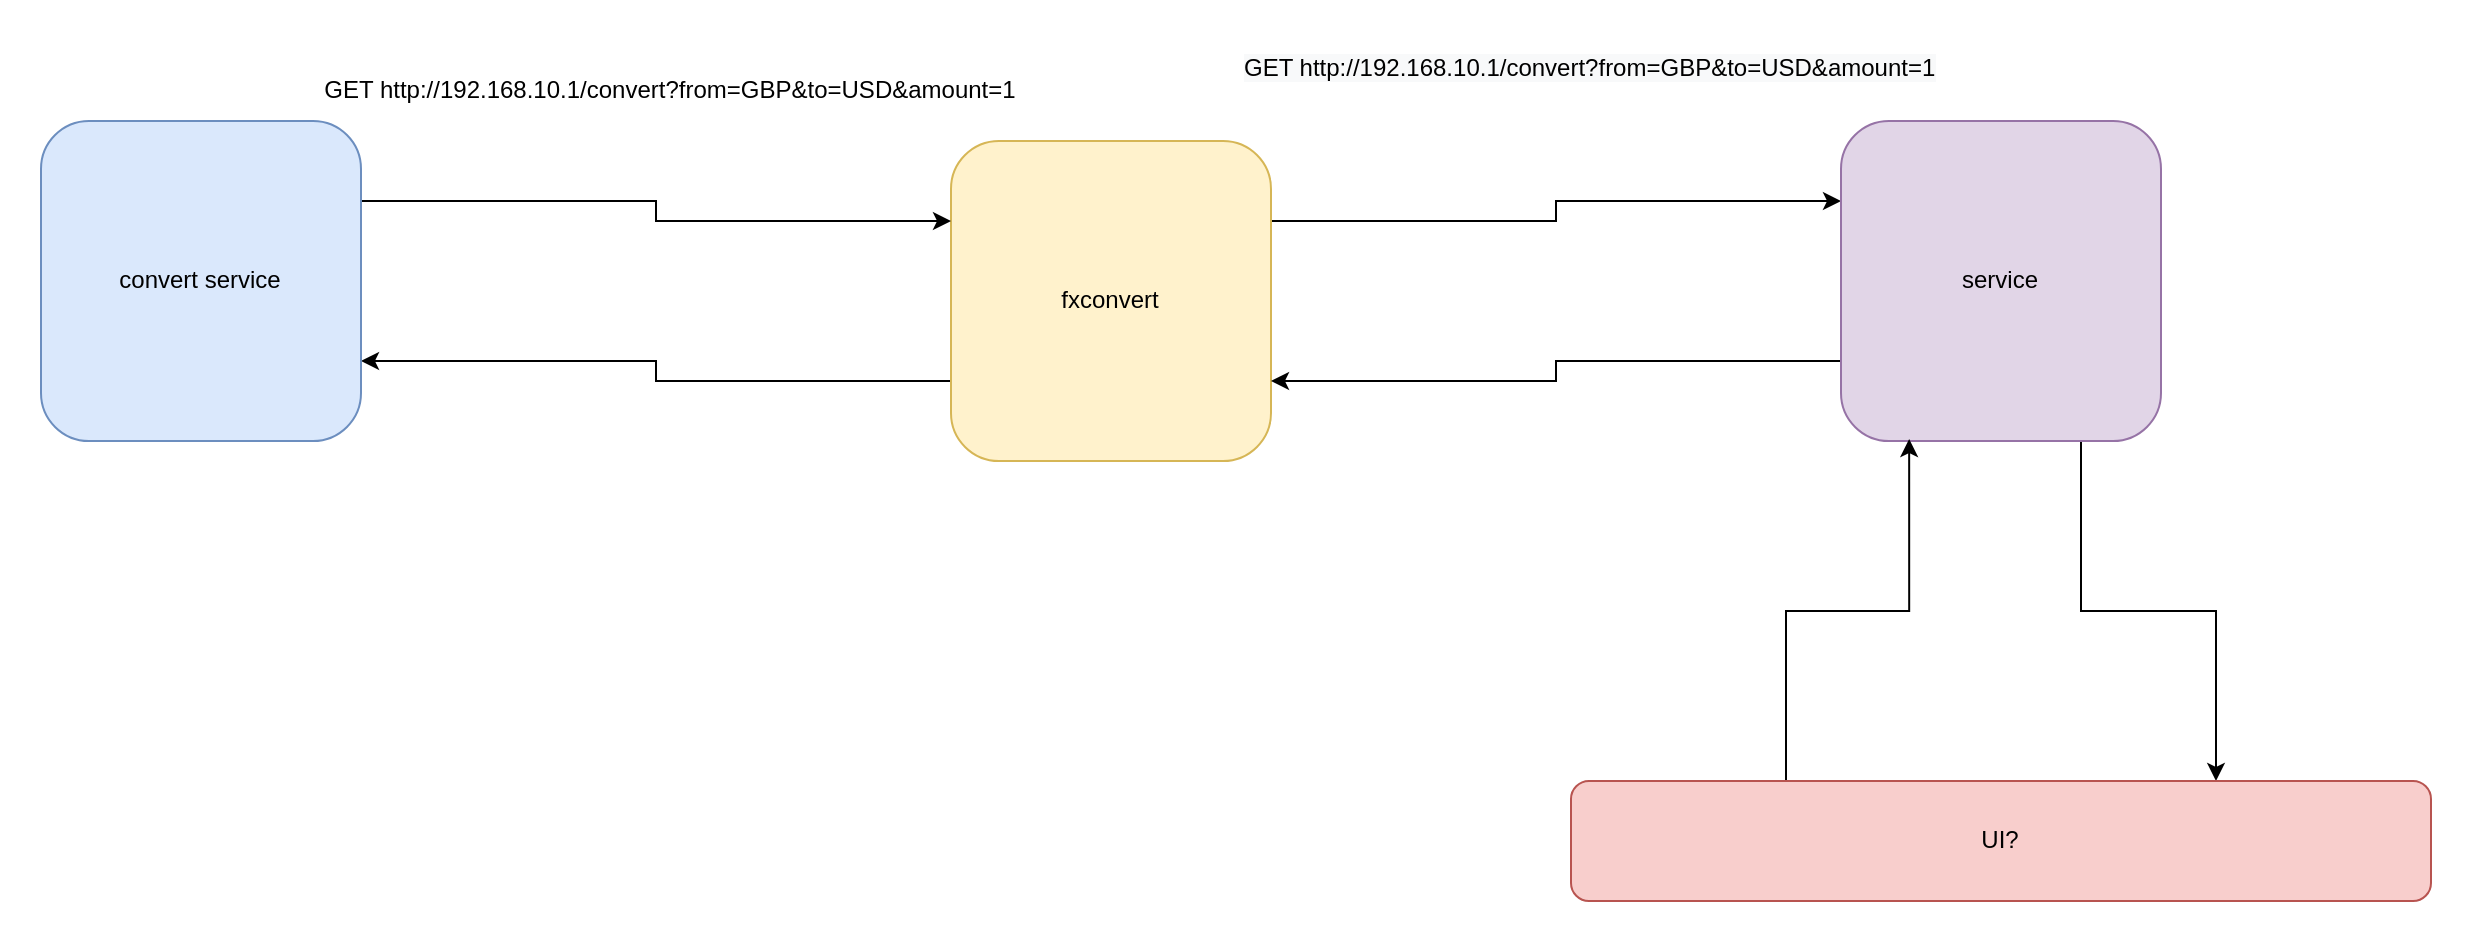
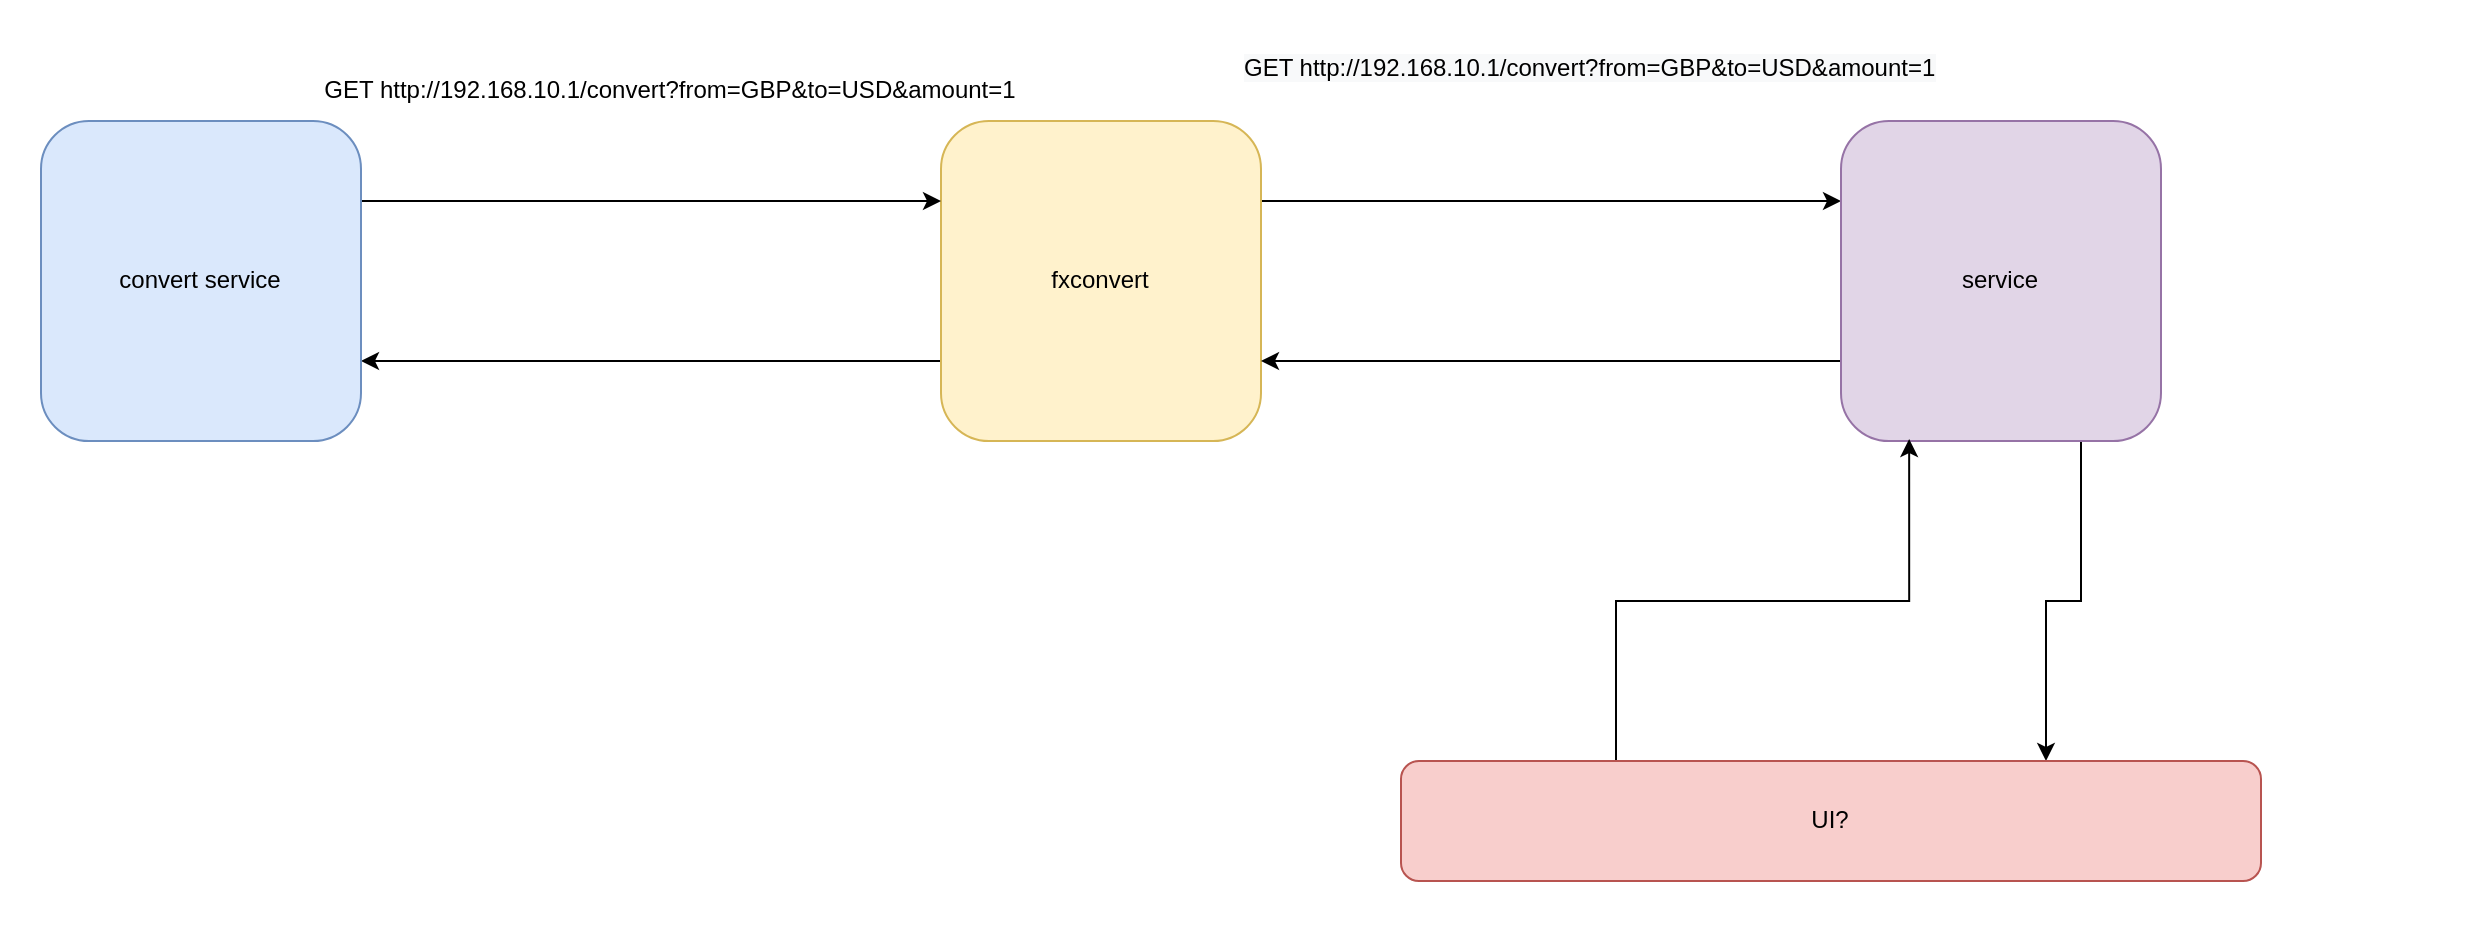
- <mxCell id="4" value="fxconvert" style="rounded=1;whiteSpace=wrap;html=1;fillColor=#fff2cc;strokeColor=#d6b656;" vertex="1" parent="1"><mxGeometry x="475" y="70" width="160" height="160" as="geometry" /></mxCell>
+ <mxCell id="4" value="fxconvert" style="rounded=1;whiteSpace=wrap;html=1;fillColor=#fff2cc;strokeColor=#d6b656;" vertex="1" parent="1"><mxGeometry x="470" y="60" width="160" height="160" as="geometry" /></mxCell>
- <mxCell id="13" value="UI?" style="rounded=1;whiteSpace=wrap;html=1;fillColor=#f8cecc;strokeColor=#b85450;" vertex="1" parent="1"><mxGeometry x="785" y="390" width="430" height="60" as="geometry" /></mxCell>
+ <mxCell id="13" value="UI?" style="rounded=1;whiteSpace=wrap;html=1;fillColor=#f8cecc;strokeColor=#b85450;" vertex="1" parent="1"><mxGeometry x="700" y="380" width="430" height="60" as="geometry" /></mxCell>
